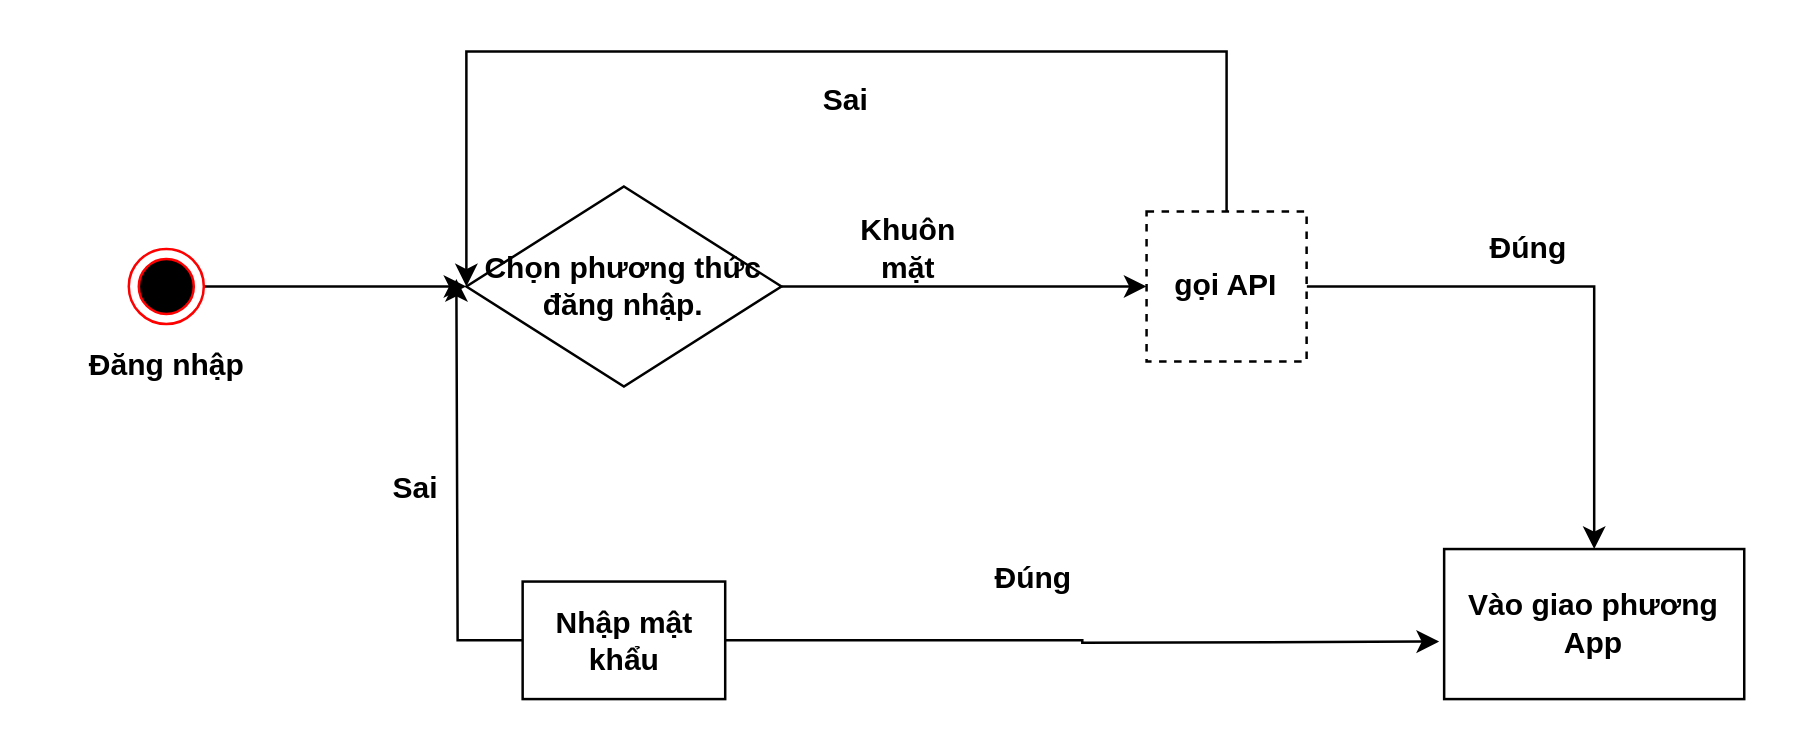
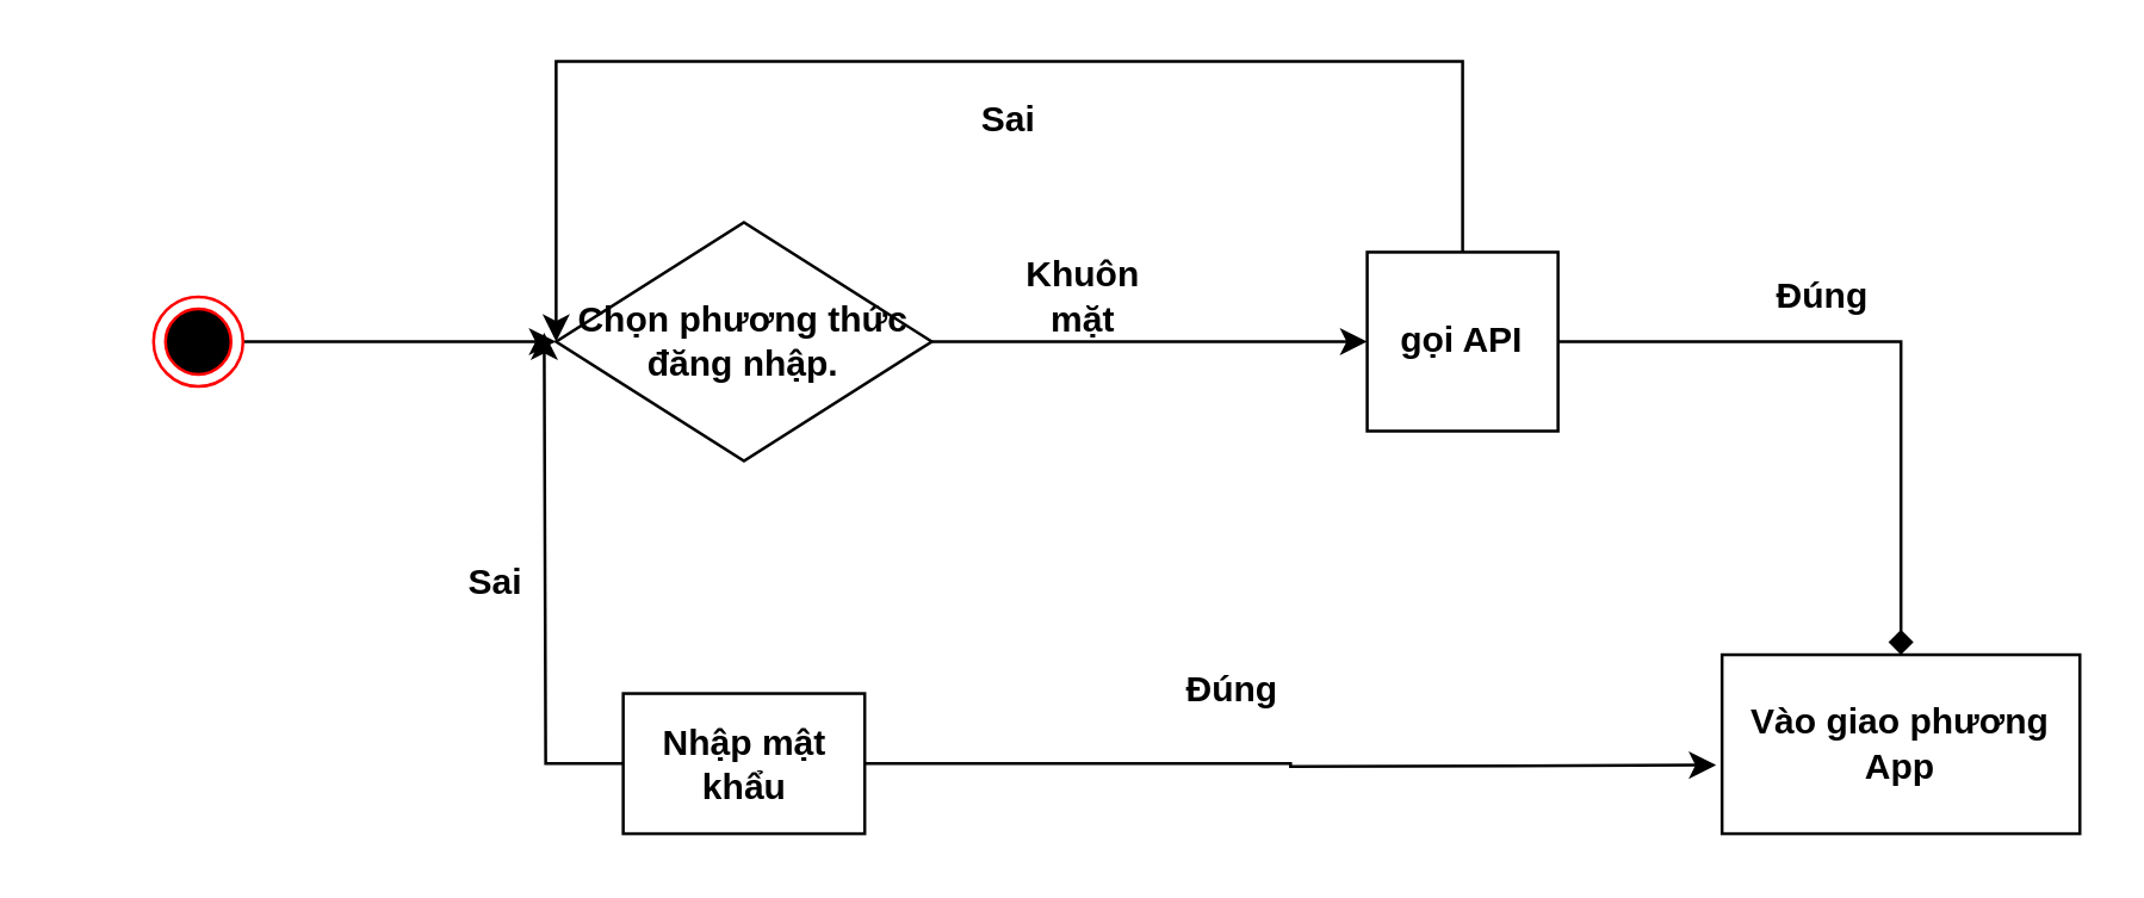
- <mxCell id="16" value="gọi API" style="rounded=0;whiteSpace=wrap;html=1;fontStyle=1;dashed=1;" vertex="1" parent="1"><mxGeometry x="458" y="84" width="64" height="60" as="geometry" /></mxCell>
+ <mxCell id="16" value="gọi API" style="rounded=0;whiteSpace=wrap;html=1;fontStyle=1" vertex="1" parent="1"><mxGeometry x="458" y="84" width="64" height="60" as="geometry" /></mxCell>
- <mxCell id="4" value="Đăng nhập" style="text;html=1;strokeColor=none;fillColor=none;align=center;verticalAlign=middle;whiteSpace=wrap;rounded=0;fontStyle=1" vertex="1" parent="1"><mxGeometry x="20.5" y="136" width="91" height="20" as="geometry" /></mxCell>
- <mxCell id="14" value="" style="edgeStyle=orthogonalEdgeStyle;rounded=0;orthogonalLoop=1;jettySize=auto;html=1;entryX=0.5;entryY=0;entryDx=0;entryDy=0;" edge="1" parent="1" source="16" target="10"><mxGeometry relative="1" as="geometry"><mxPoint x="635" y="114" as="targetPoint" /></mxGeometry></mxCell>
+ <mxCell id="14" value="" style="edgeStyle=orthogonalEdgeStyle;rounded=0;orthogonalLoop=1;jettySize=auto;html=1;entryX=0.5;entryY=0;entryDx=0;entryDy=0;endArrow=diamond;" edge="1" parent="1" source="16" target="10"><mxGeometry relative="1" as="geometry"><mxPoint x="635" y="114" as="targetPoint" /></mxGeometry></mxCell>
